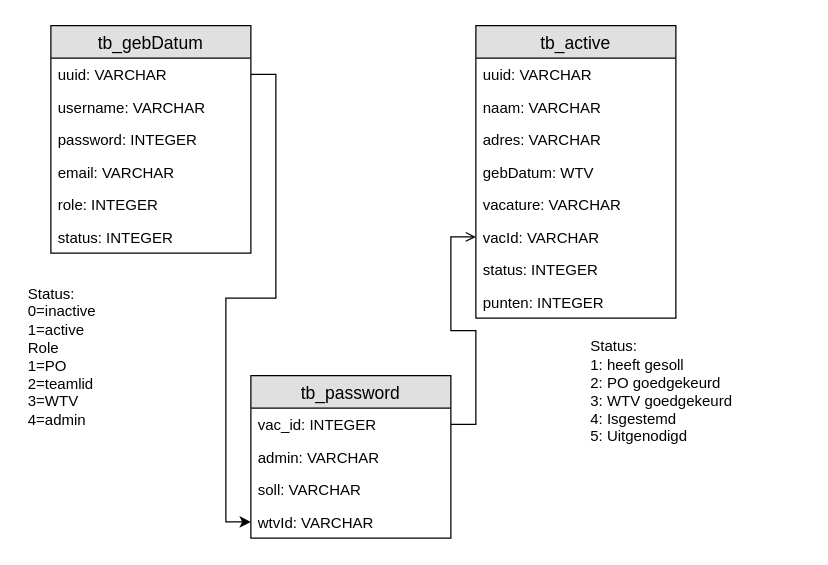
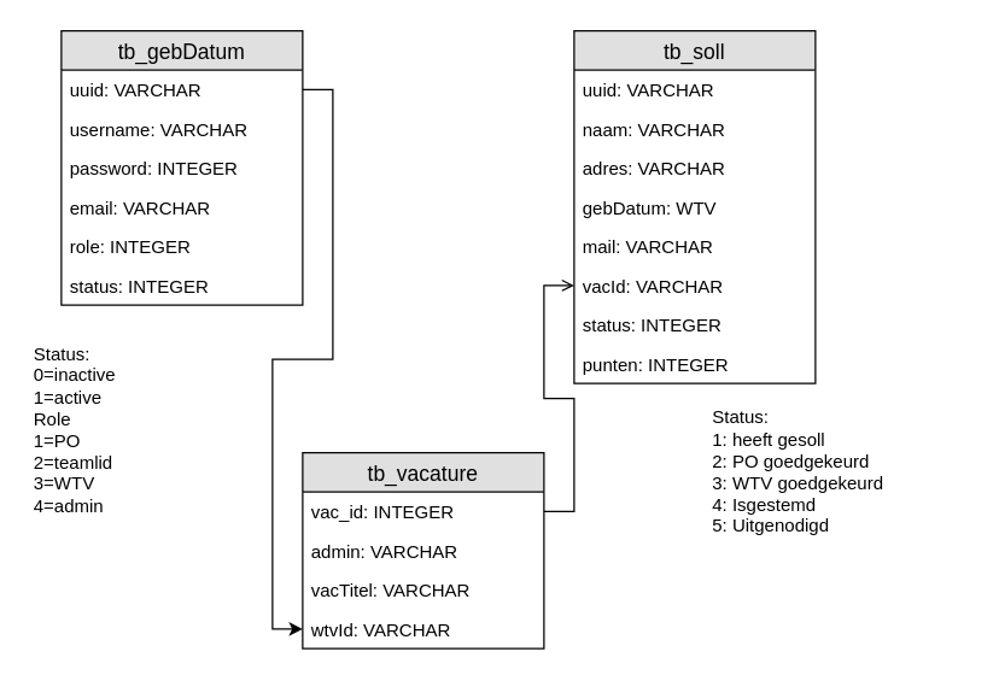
- <mxCell id="9" value="tb_active" style="swimlane;fontStyle=0;childLayout=stackLayout;horizontal=1;startSize=26;fillColor=#e0e0e0;horizontalStack=0;resizeParent=1;resizeParentMax=0;resizeLast=0;collapsible=1;marginBottom=0;swimlaneFillColor=#ffffff;align=center;fontSize=14;" vertex="1" parent="1"><mxGeometry x="380" y="20" width="160" height="234" as="geometry" /></mxCell>
+ <mxCell id="9" value="tb_soll" style="swimlane;fontStyle=0;childLayout=stackLayout;horizontal=1;startSize=26;fillColor=#e0e0e0;horizontalStack=0;resizeParent=1;resizeParentMax=0;resizeLast=0;collapsible=1;marginBottom=0;swimlaneFillColor=#ffffff;align=center;fontSize=14;" vertex="1" parent="1"><mxGeometry x="380" y="20" width="160" height="234" as="geometry" /></mxCell>
- <mxCell id="14" value="vacature: VARCHAR" style="text;strokeColor=none;fillColor=none;spacingLeft=4;spacingRight=4;overflow=hidden;rotatable=0;points=[[0,0.5],[1,0.5]];portConstraint=eastwest;fontSize=12;" vertex="1" parent="9"><mxGeometry y="130" width="160" height="26" as="geometry" /></mxCell>
+ <mxCell id="14" value="mail: VARCHAR" style="text;strokeColor=none;fillColor=none;spacingLeft=4;spacingRight=4;overflow=hidden;rotatable=0;points=[[0,0.5],[1,0.5]];portConstraint=eastwest;fontSize=12;" vertex="1" parent="9"><mxGeometry y="130" width="160" height="26" as="geometry" /></mxCell>
- <mxCell id="18" value="tb_password" style="swimlane;fontStyle=0;childLayout=stackLayout;horizontal=1;startSize=26;fillColor=#e0e0e0;horizontalStack=0;resizeParent=1;resizeParentMax=0;resizeLast=0;collapsible=1;marginBottom=0;swimlaneFillColor=#ffffff;align=center;fontSize=14;" vertex="1" parent="1"><mxGeometry x="200" y="300" width="160" height="130" as="geometry" /></mxCell>
+ <mxCell id="18" value="tb_vacature" style="swimlane;fontStyle=0;childLayout=stackLayout;horizontal=1;startSize=26;fillColor=#e0e0e0;horizontalStack=0;resizeParent=1;resizeParentMax=0;resizeLast=0;collapsible=1;marginBottom=0;swimlaneFillColor=#ffffff;align=center;fontSize=14;" vertex="1" parent="1"><mxGeometry x="200" y="300" width="160" height="130" as="geometry" /></mxCell>
- <mxCell id="21" value="soll: VARCHAR" style="text;strokeColor=none;fillColor=none;spacingLeft=4;spacingRight=4;overflow=hidden;rotatable=0;points=[[0,0.5],[1,0.5]];portConstraint=eastwest;fontSize=12;" vertex="1" parent="18"><mxGeometry y="78" width="160" height="26" as="geometry" /></mxCell>
+ <mxCell id="21" value="vacTitel: VARCHAR" style="text;strokeColor=none;fillColor=none;spacingLeft=4;spacingRight=4;overflow=hidden;rotatable=0;points=[[0,0.5],[1,0.5]];portConstraint=eastwest;fontSize=12;" vertex="1" parent="18"><mxGeometry y="78" width="160" height="26" as="geometry" /></mxCell>
